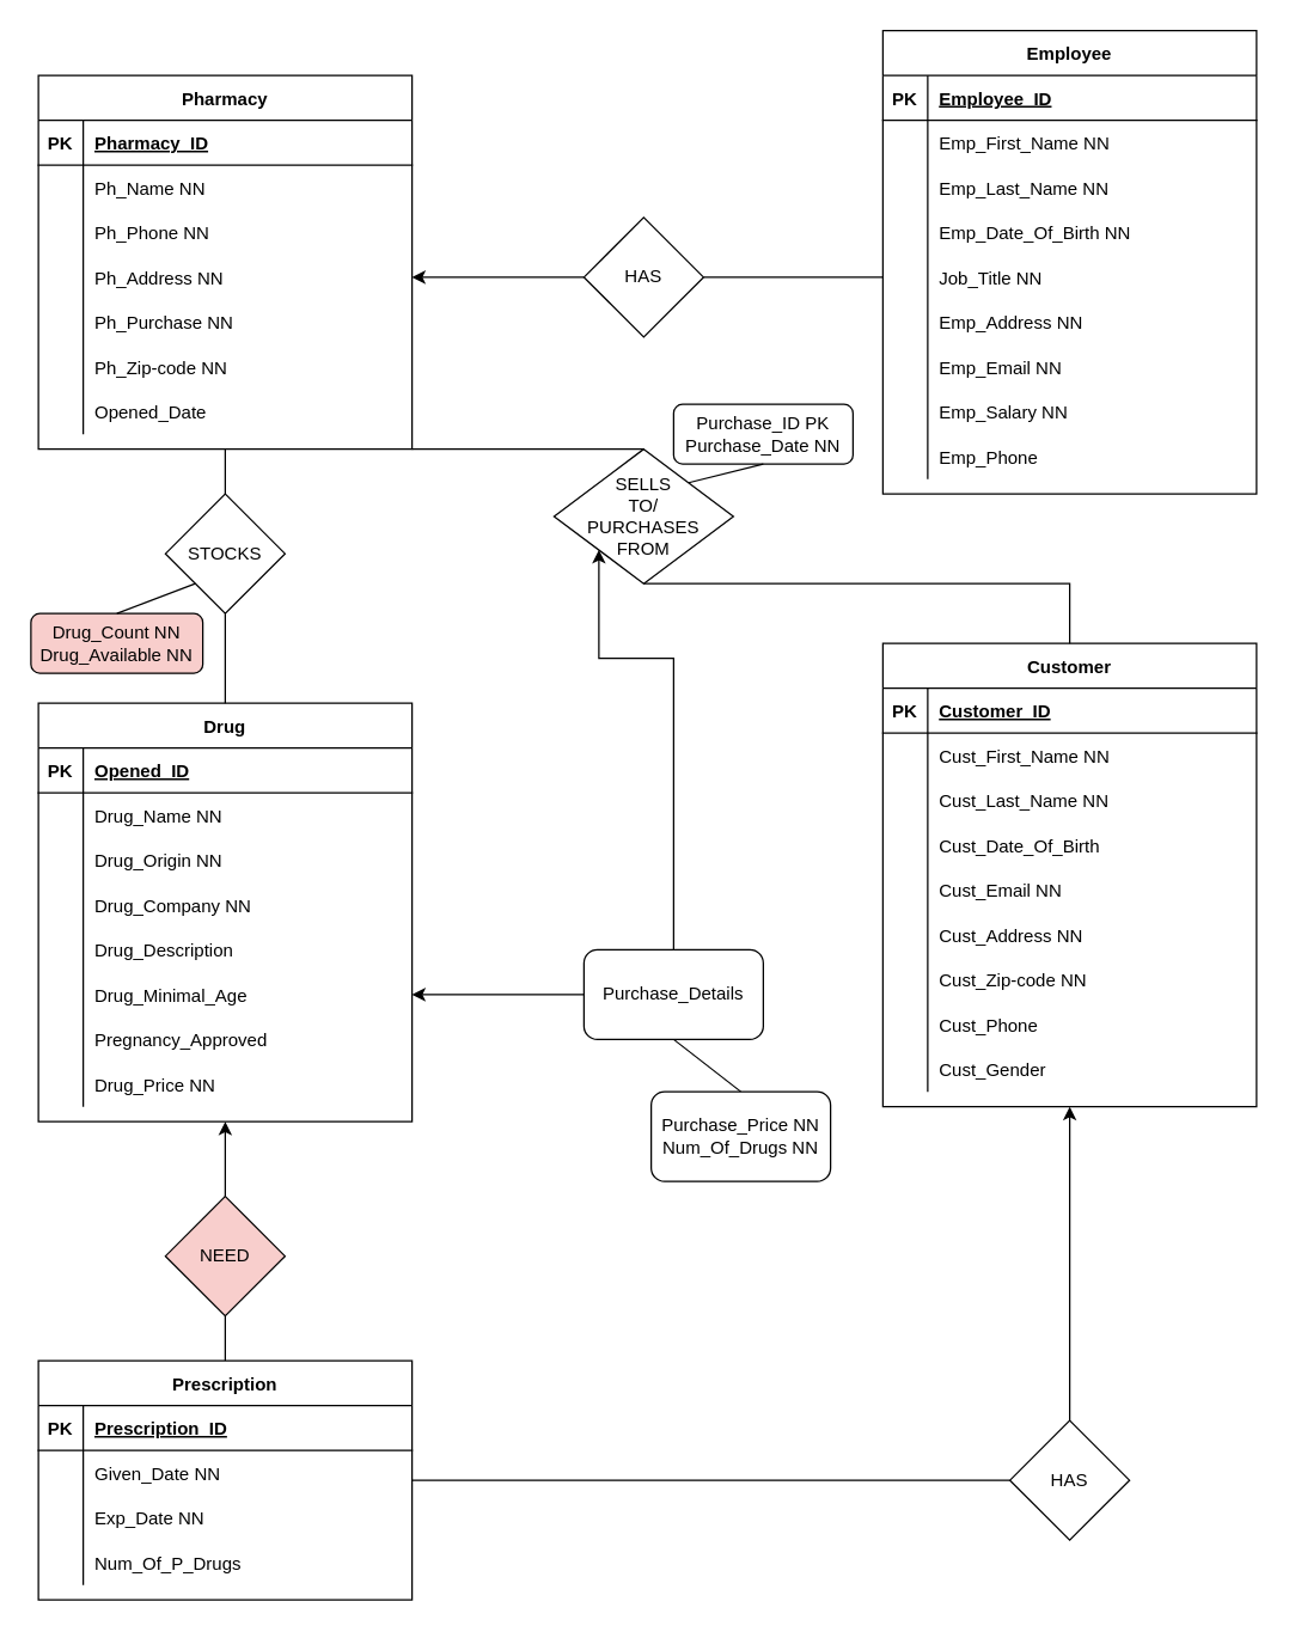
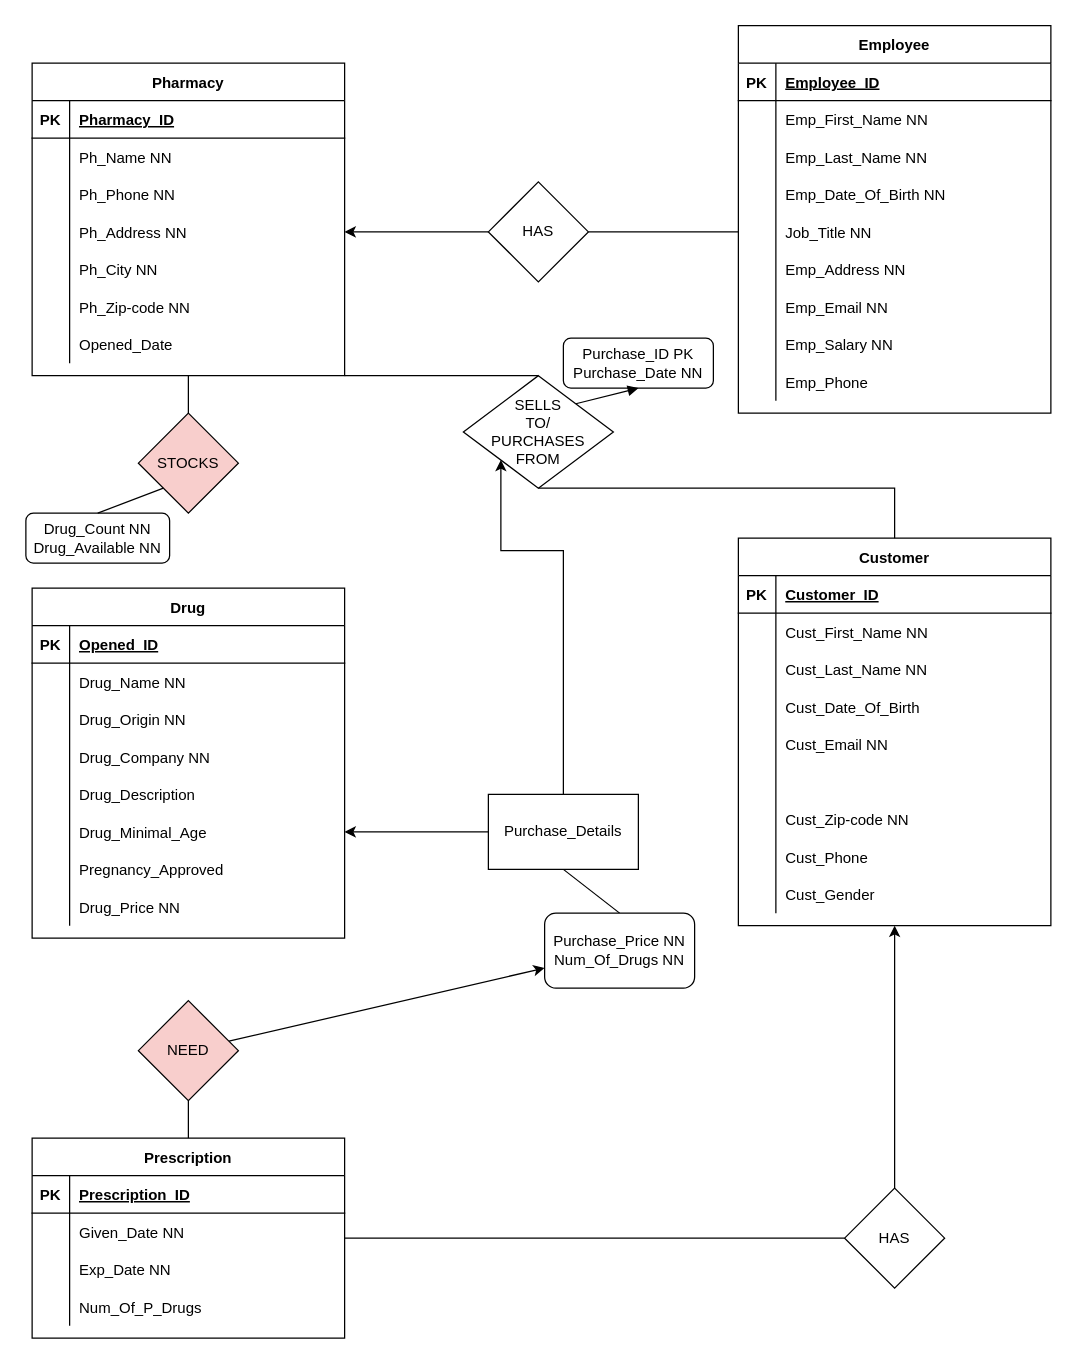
- <mxCell id="17" value="Ph_Purchase NN" style="shape=partialRectangle;overflow=hidden;connectable=0;fillColor=none;top=0;left=0;bottom=0;right=0;align=left;spacingLeft=6;" parent="15" vertex="1"><mxGeometry x="30" width="220" height="30" as="geometry"><mxRectangle width="220" height="30" as="alternateBounds" /></mxGeometry></mxCell>
+ <mxCell id="17" value="Ph_City NN" style="shape=partialRectangle;overflow=hidden;connectable=0;fillColor=none;top=0;left=0;bottom=0;right=0;align=left;spacingLeft=6;" parent="15" vertex="1"><mxGeometry x="30" width="220" height="30" as="geometry"><mxRectangle width="220" height="30" as="alternateBounds" /></mxGeometry></mxCell>
- <mxCell id="136" value="" style="endArrow=none;html=1;rounded=0;entryX=0.5;entryY=1;entryDx=0;entryDy=0;exitX=1;exitY=0;exitDx=0;exitDy=0;" parent="1" source="132" target="135" edge="1"><mxGeometry width="50" height="50" relative="1" as="geometry"><mxPoint x="340" y="470" as="sourcePoint" /><mxPoint x="390" y="420" as="targetPoint" /></mxGeometry></mxCell>
+ <mxCell id="136" value="" style="endArrow=block;html=1;rounded=0;entryX=0.5;entryY=1;entryDx=0;entryDy=0;exitX=1;exitY=0;exitDx=0;exitDy=0;" parent="1" source="132" target="135" edge="1"><mxGeometry width="50" height="50" relative="1" as="geometry"><mxPoint x="340" y="470" as="sourcePoint" /><mxPoint x="390" y="420" as="targetPoint" /></mxGeometry></mxCell>
- <mxCell id="80" value="STOCKS" style="rhombus;whiteSpace=wrap;html=1;" parent="1" vertex="1"><mxGeometry x="110" y="330" width="80" height="80" as="geometry" /></mxCell>
+ <mxCell id="80" value="STOCKS" style="rhombus;whiteSpace=wrap;html=1;fillColor=#f8cecc;" parent="1" vertex="1"><mxGeometry x="110" y="330" width="80" height="80" as="geometry" /></mxCell>
- <mxCell id="83" value="&lt;div&gt;Drug_Count NN&lt;br&gt;&lt;/div&gt;&lt;div&gt;Drug_Available NN&lt;br&gt;&lt;/div&gt;" style="rounded=1;whiteSpace=wrap;html=1;fillColor=#f8cecc;" parent="1" vertex="1"><mxGeometry x="20" y="410" width="115" height="40" as="geometry" /></mxCell>
+ <mxCell id="83" value="&lt;div&gt;Drug_Count NN&lt;br&gt;&lt;/div&gt;&lt;div&gt;Drug_Available NN&lt;br&gt;&lt;/div&gt;" style="rounded=1;whiteSpace=wrap;html=1;" parent="1" vertex="1"><mxGeometry x="20" y="410" width="115" height="40" as="geometry" /></mxCell>
- <mxCell id="82" value="" style="endArrow=none;html=1;rounded=0;exitX=0.5;exitY=0;exitDx=0;exitDy=0;entryX=0.5;entryY=1;entryDx=0;entryDy=0;" parent="1" source="24" target="80" edge="1"><mxGeometry width="50" height="50" relative="1" as="geometry"><mxPoint x="480" y="205" as="sourcePoint" /><mxPoint x="605" y="205" as="targetPoint" /></mxGeometry></mxCell>
- <mxCell id="121" value="Cust_Address NN" style="shape=partialRectangle;overflow=hidden;connectable=0;fillColor=none;top=0;left=0;bottom=0;right=0;align=left;spacingLeft=6;" parent="119" vertex="1"><mxGeometry x="30" width="220" height="30" as="geometry"><mxRectangle width="220" height="30" as="alternateBounds" /></mxGeometry></mxCell>
- <mxCell id="138" value="Purchase_Details" style="whiteSpace=wrap;html=1;rounded=1;" parent="1" vertex="1"><mxGeometry x="390" y="635" width="120" height="60" as="geometry" /></mxCell>
+ <mxCell id="138" value="Purchase_Details" style="rounded=0;whiteSpace=wrap;html=1;" parent="1" vertex="1"><mxGeometry x="390" y="635" width="120" height="60" as="geometry" /></mxCell>
- <mxCell id="100" value="" style="endArrow=classic;html=1;rounded=0;entryX=0.5;entryY=1;entryDx=0;entryDy=0;" parent="1" source="85" target="24" edge="1"><mxGeometry width="50" height="50" relative="1" as="geometry"><mxPoint x="210" y="850" as="sourcePoint" /><mxPoint x="260" y="800" as="targetPoint" /></mxGeometry></mxCell>
+ <mxCell id="100" value="" style="endArrow=classic;html=1;rounded=0;" parent="1" source="85" target="141" edge="1"><mxGeometry width="50" height="50" relative="1" as="geometry"><mxPoint x="210" y="850" as="sourcePoint" /><mxPoint x="260" y="800" as="targetPoint" /></mxGeometry></mxCell>
